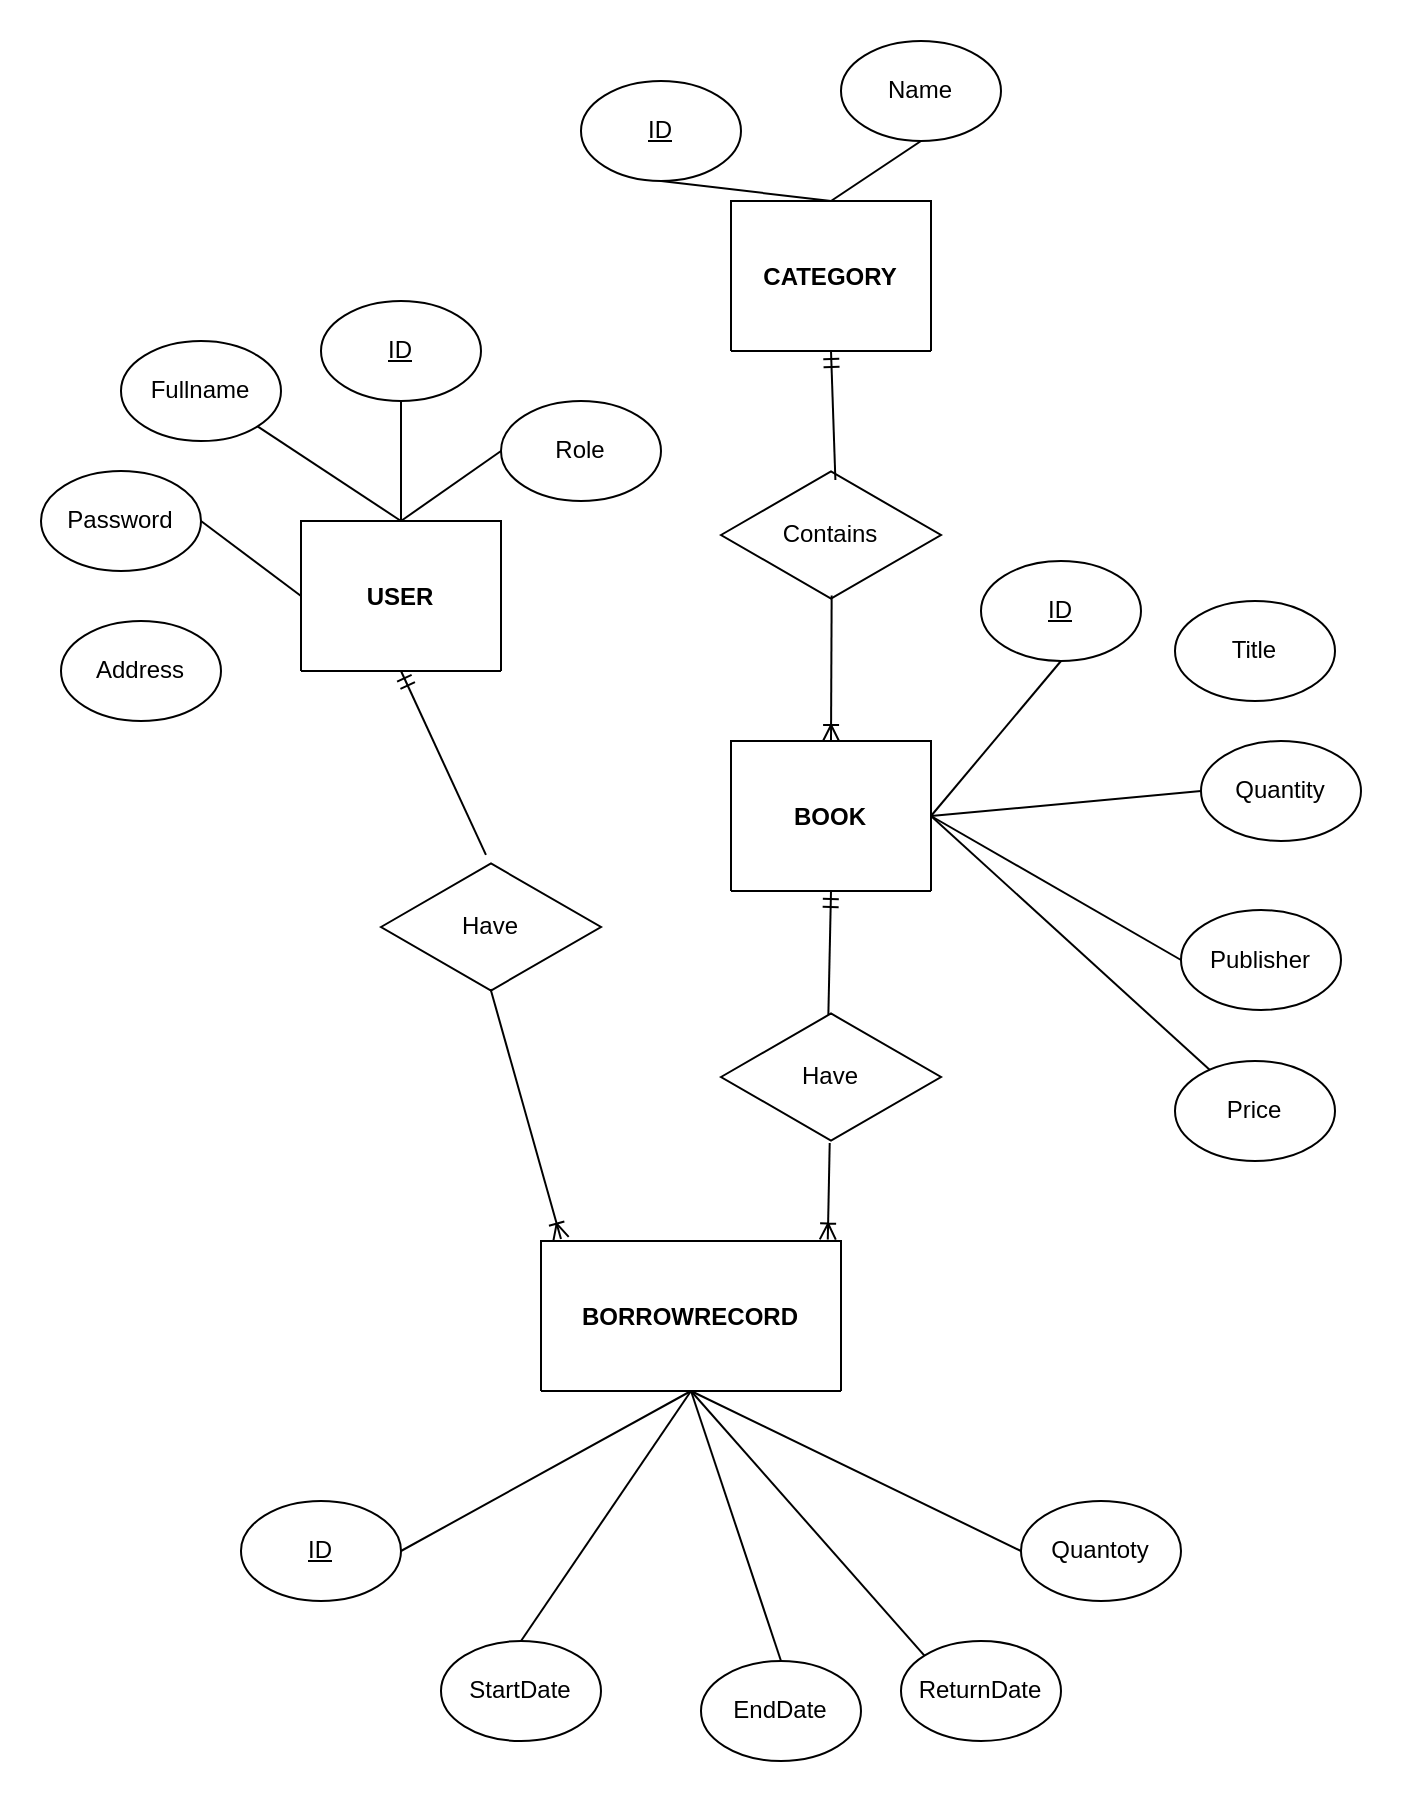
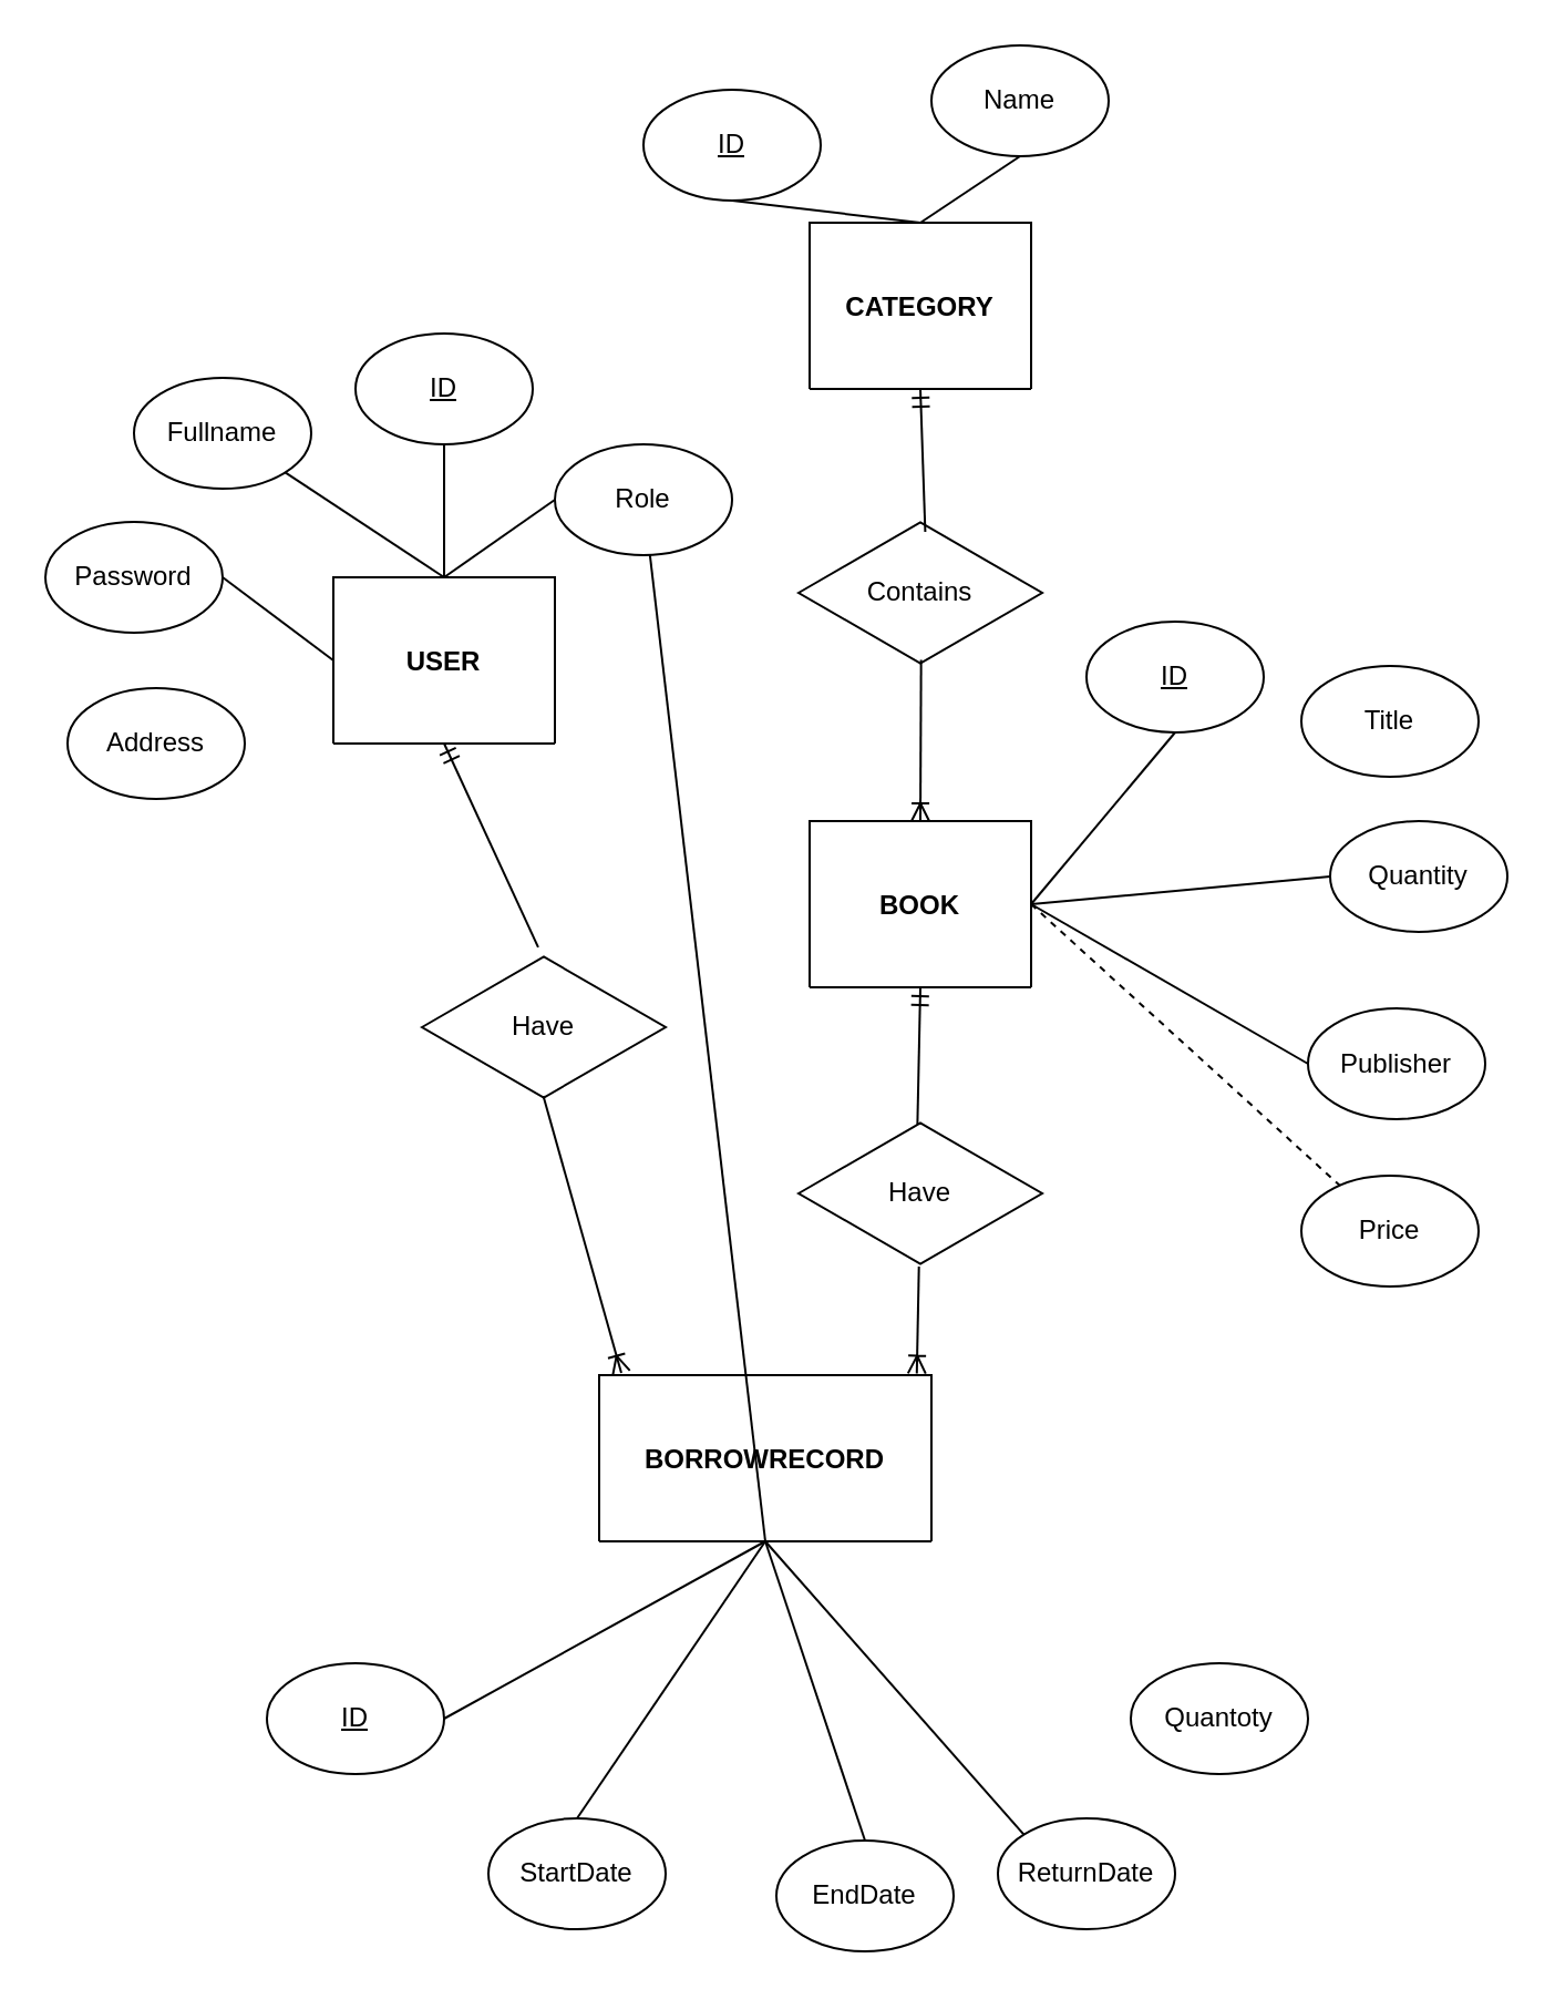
- <mxCell id="34" value="" style="endArrow=none;html=1;rounded=0;exitX=1;exitY=0.5;exitDx=0;exitDy=0;" parent="1" source="4" target="33" edge="1"><mxGeometry width="50" height="50" relative="1" as="geometry"><mxPoint x="490" y="510" as="sourcePoint" /><mxPoint x="540" y="460" as="targetPoint" /></mxGeometry></mxCell>
+ <mxCell id="34" value="" style="endArrow=none;html=1;rounded=0;exitX=1;exitY=0.5;exitDx=0;exitDy=0;dashed=1;" parent="1" source="4" target="33" edge="1"><mxGeometry width="50" height="50" relative="1" as="geometry"><mxPoint x="490" y="510" as="sourcePoint" /><mxPoint x="540" y="460" as="targetPoint" /></mxGeometry></mxCell>
- <mxCell id="23" value="" style="endArrow=none;html=1;rounded=0;exitX=0.5;exitY=1;exitDx=0;exitDy=0;entryX=0;entryY=0.5;entryDx=0;entryDy=0;" parent="1" source="3" target="19" edge="1"><mxGeometry width="50" height="50" relative="1" as="geometry"><mxPoint x="400" y="720" as="sourcePoint" /><mxPoint x="450" y="670" as="targetPoint" /></mxGeometry></mxCell>
+ <mxCell id="23" value="" style="endArrow=none;html=1;rounded=0;exitX=0.5;exitY=1;exitDx=0;exitDy=0;" parent="1" source="3" target="10" edge="1"><mxGeometry width="50" height="50" relative="1" as="geometry"><mxPoint x="400" y="720" as="sourcePoint" /><mxPoint x="450" y="670" as="targetPoint" /></mxGeometry></mxCell>
